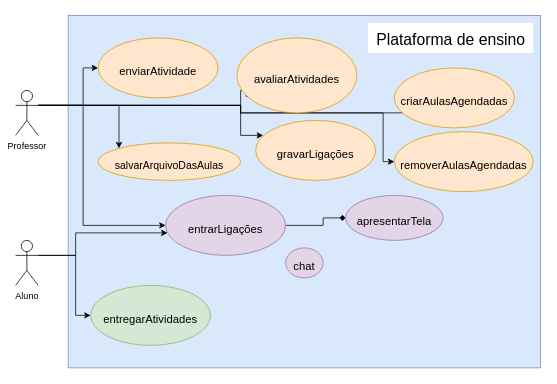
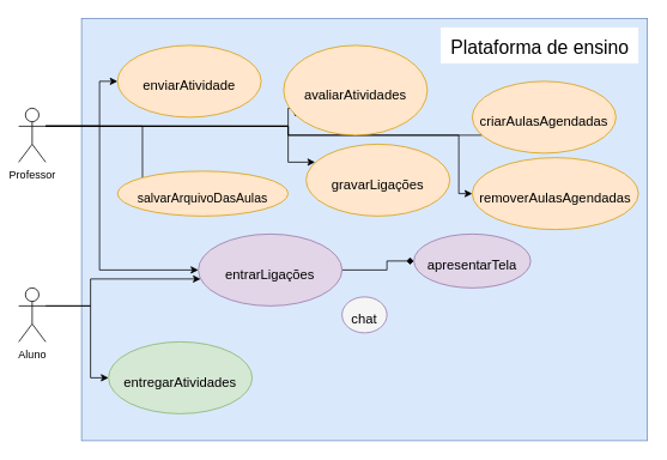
- <mxCell id="4" style="edgeStyle=orthogonalEdgeStyle;rounded=0;orthogonalLoop=1;jettySize=auto;html=1;entryX=0;entryY=0;entryDx=0;entryDy=0;fontSize=15;" edge="1" parent="1" source="9" target="15"><mxGeometry relative="1" as="geometry"><Array as="points"><mxPoint x="158" y="140" /></Array></mxGeometry></mxCell>
+ <mxCell id="4" style="edgeStyle=orthogonalEdgeStyle;rounded=0;orthogonalLoop=1;jettySize=auto;html=1;entryX=0;entryY=0;entryDx=0;entryDy=0;fontSize=15;endArrow=none;" edge="1" parent="1" source="9" target="15"><mxGeometry relative="1" as="geometry"><Array as="points"><mxPoint x="158" y="140" /></Array></mxGeometry></mxCell>
- <mxCell id="21" value="&lt;font style=&quot;line-height: 0.4 ; font-size: 15px&quot;&gt;chat&lt;br&gt;&lt;/font&gt;" style="ellipse;whiteSpace=wrap;html=1;fontSize=25;fillColor=#e1d5e7;strokeColor=#9673a6;align=center;" vertex="1" parent="1"><mxGeometry x="380" y="330" width="50" height="40" as="geometry" /></mxCell>
+ <mxCell id="21" value="&lt;font style=&quot;line-height: 0.4 ; font-size: 15px&quot;&gt;chat&lt;br&gt;&lt;/font&gt;" style="ellipse;whiteSpace=wrap;html=1;fontSize=25;fillColor=#f5f5f5;strokeColor=#9673a6;align=center;" vertex="1" parent="1"><mxGeometry x="380" y="330" width="50" height="40" as="geometry" /></mxCell>
